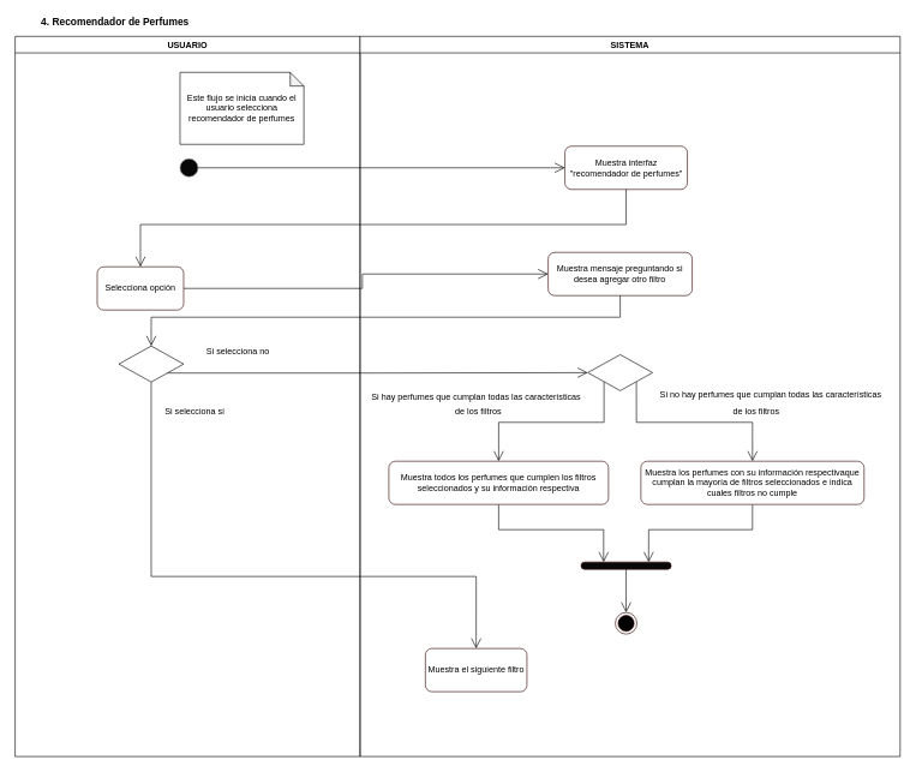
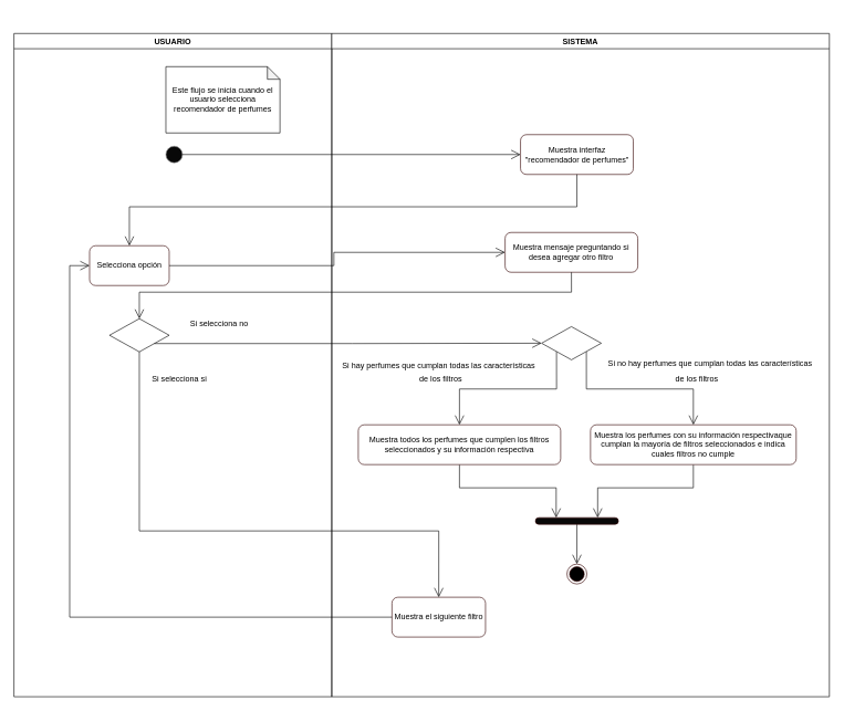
- <mxCell id="36" value="4. Recomendador de Perfumes" style="text;html=1;strokeColor=none;fillColor=none;align=center;verticalAlign=middle;whiteSpace=wrap;rounded=0;fontFamily=Arial;fontSize=14;fontStyle=1" vertex="1" parent="1"><mxGeometry x="49" y="20" width="220" height="20" as="geometry" /></mxCell>
+ <mxCell id="35" style="edgeStyle=orthogonalEdgeStyle;rounded=0;orthogonalLoop=1;jettySize=auto;html=1;exitX=0;exitY=0.5;exitDx=0;exitDy=0;entryX=0;entryY=0.5;entryDx=0;entryDy=0;endArrow=open;endFill=0;endSize=12;" parent="1" source="28" target="7" edge="1"><mxGeometry relative="1" as="geometry" /></mxCell>
